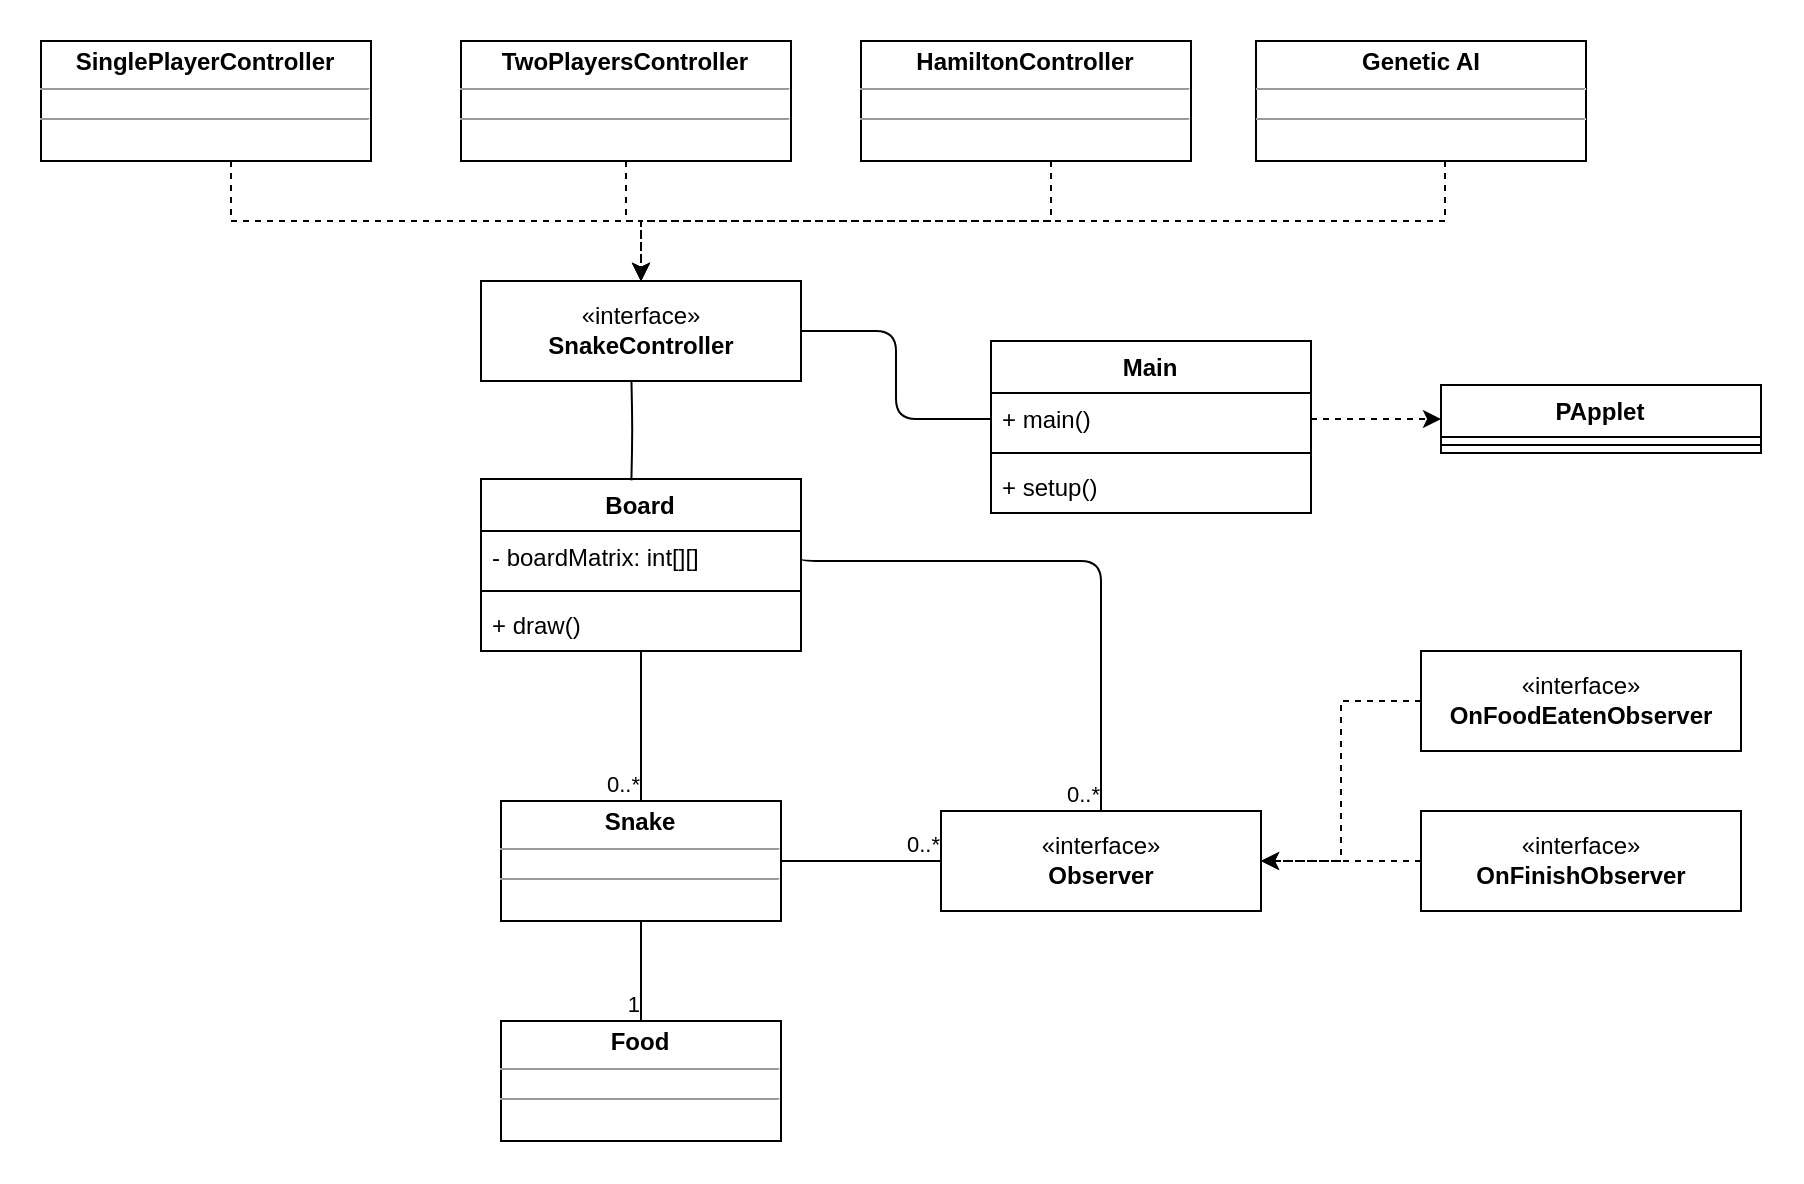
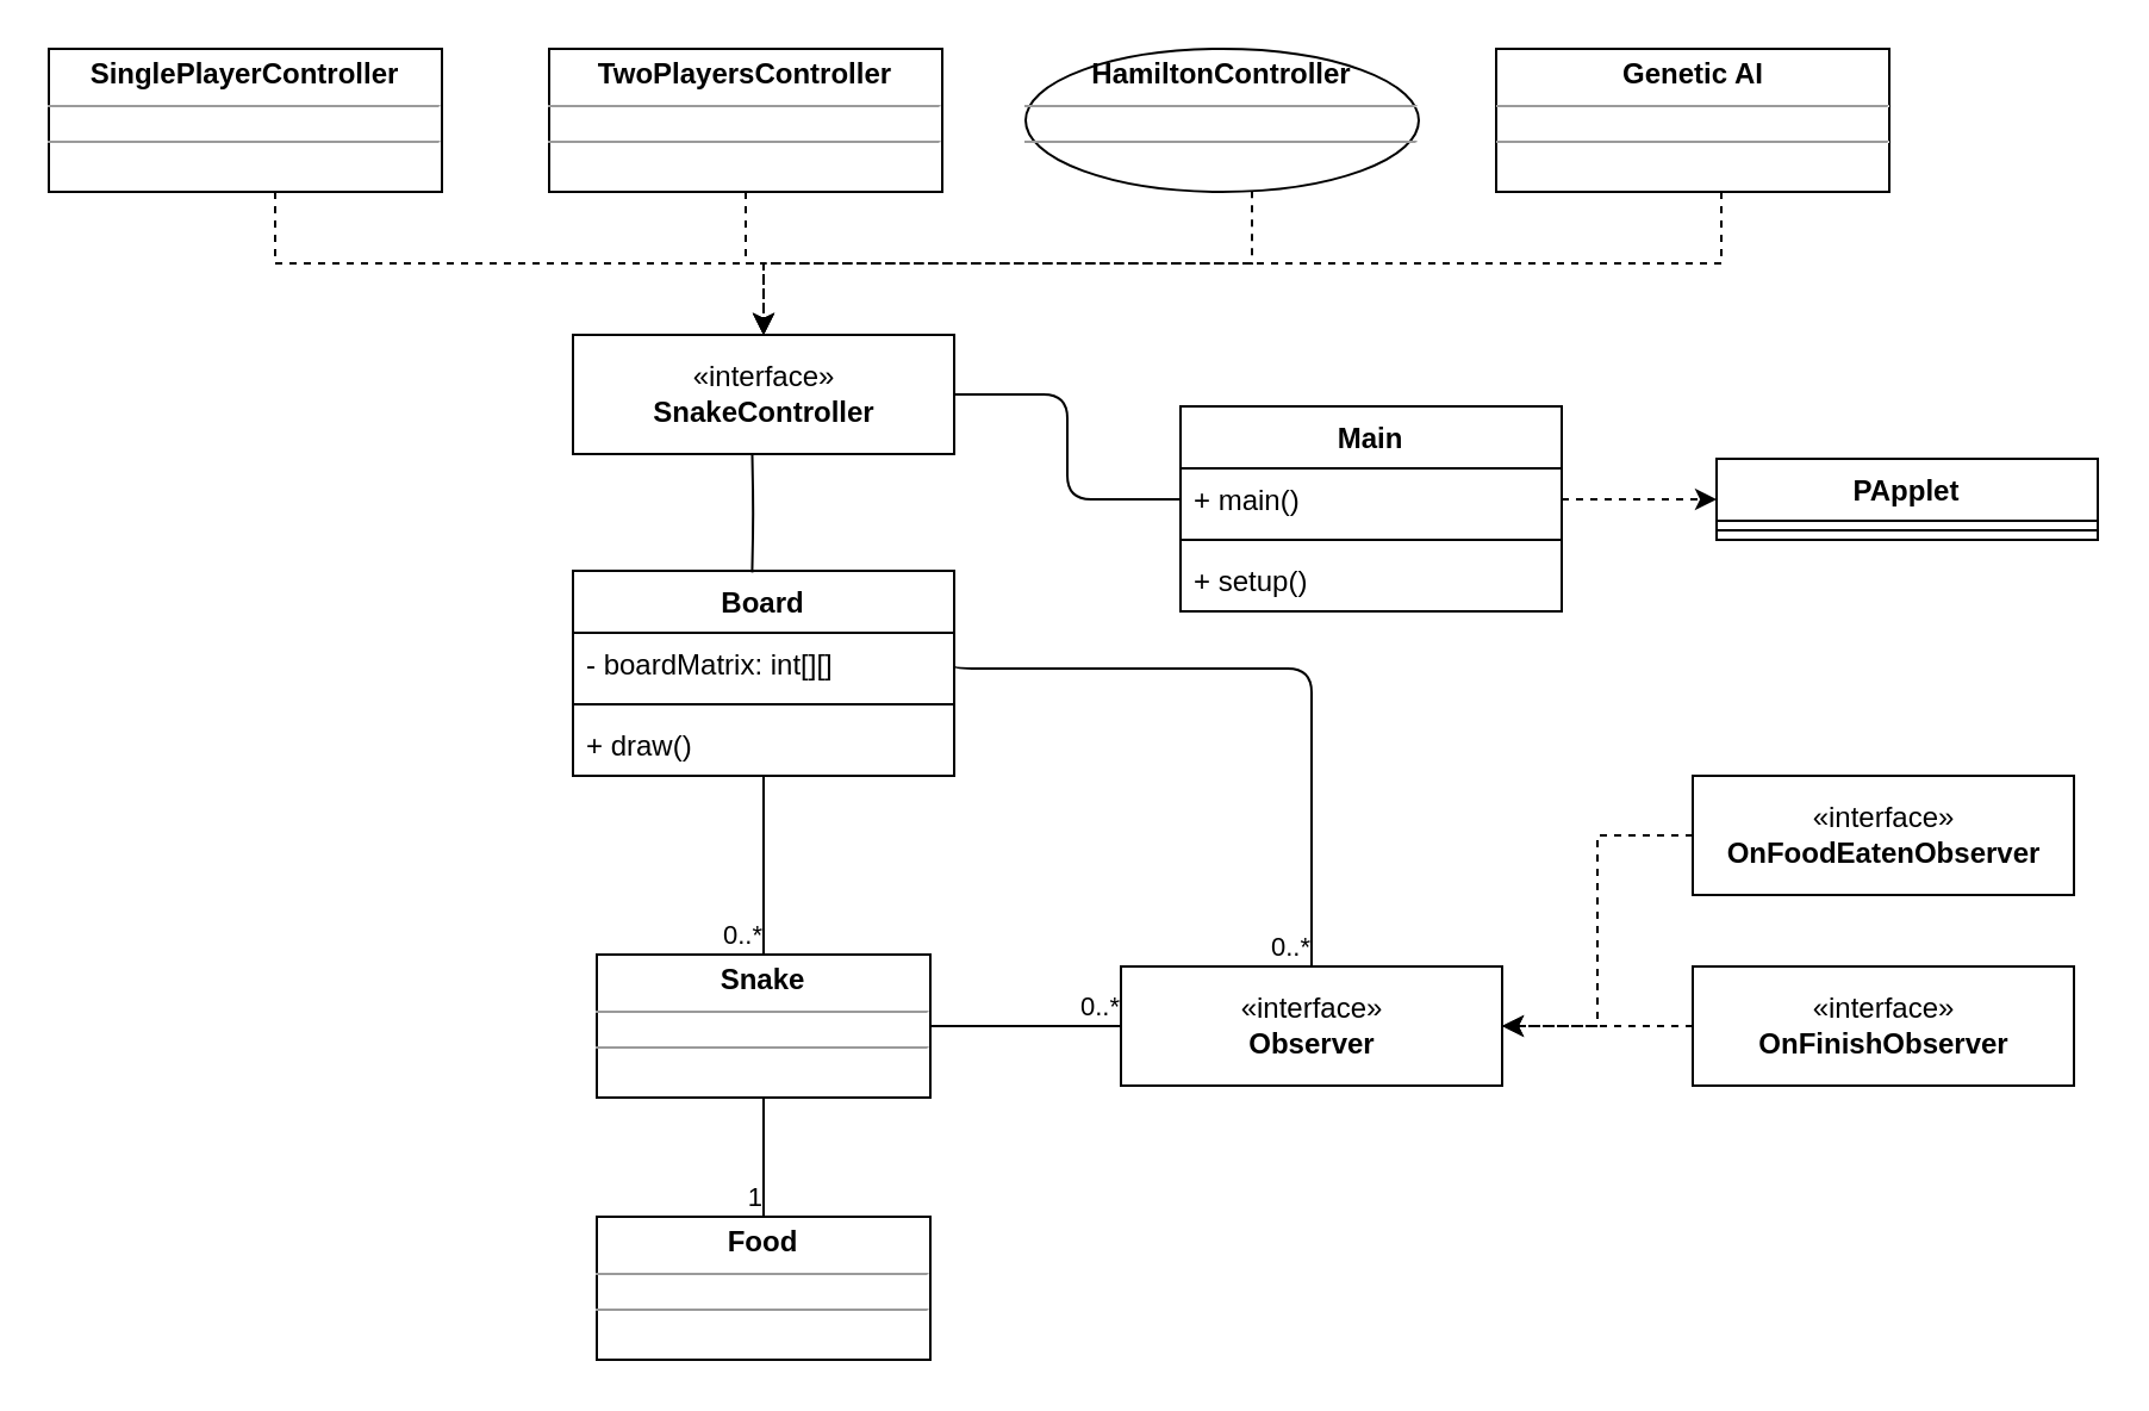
- <mxCell id="26" value="&lt;p style=&quot;margin: 0px ; margin-top: 4px ; text-align: center&quot;&gt;&lt;b&gt;HamiltonController&lt;/b&gt;&lt;/p&gt;&lt;hr size=&quot;1&quot;&gt;&lt;div style=&quot;height: 2px&quot;&gt;&lt;/div&gt;&lt;hr size=&quot;1&quot;&gt;&lt;div style=&quot;height: 2px&quot;&gt;&lt;/div&gt;" style="verticalAlign=top;align=left;overflow=fill;fontSize=12;fontFamily=Helvetica;html=1;" parent="1" vertex="1"><mxGeometry x="430" y="20" width="165" height="60" as="geometry" /></mxCell>
+ <mxCell id="26" value="&lt;p style=&quot;margin: 0px ; margin-top: 4px ; text-align: center&quot;&gt;&lt;b&gt;HamiltonController&lt;/b&gt;&lt;/p&gt;&lt;hr size=&quot;1&quot;&gt;&lt;div style=&quot;height: 2px&quot;&gt;&lt;/div&gt;&lt;hr size=&quot;1&quot;&gt;&lt;div style=&quot;height: 2px&quot;&gt;&lt;/div&gt;" style="ellipse;verticalAlign=top;align=left;overflow=fill;fontSize=12;fontFamily=Helvetica;html=1;" parent="1" vertex="1"><mxGeometry x="430" y="20" width="165" height="60" as="geometry" /></mxCell>
